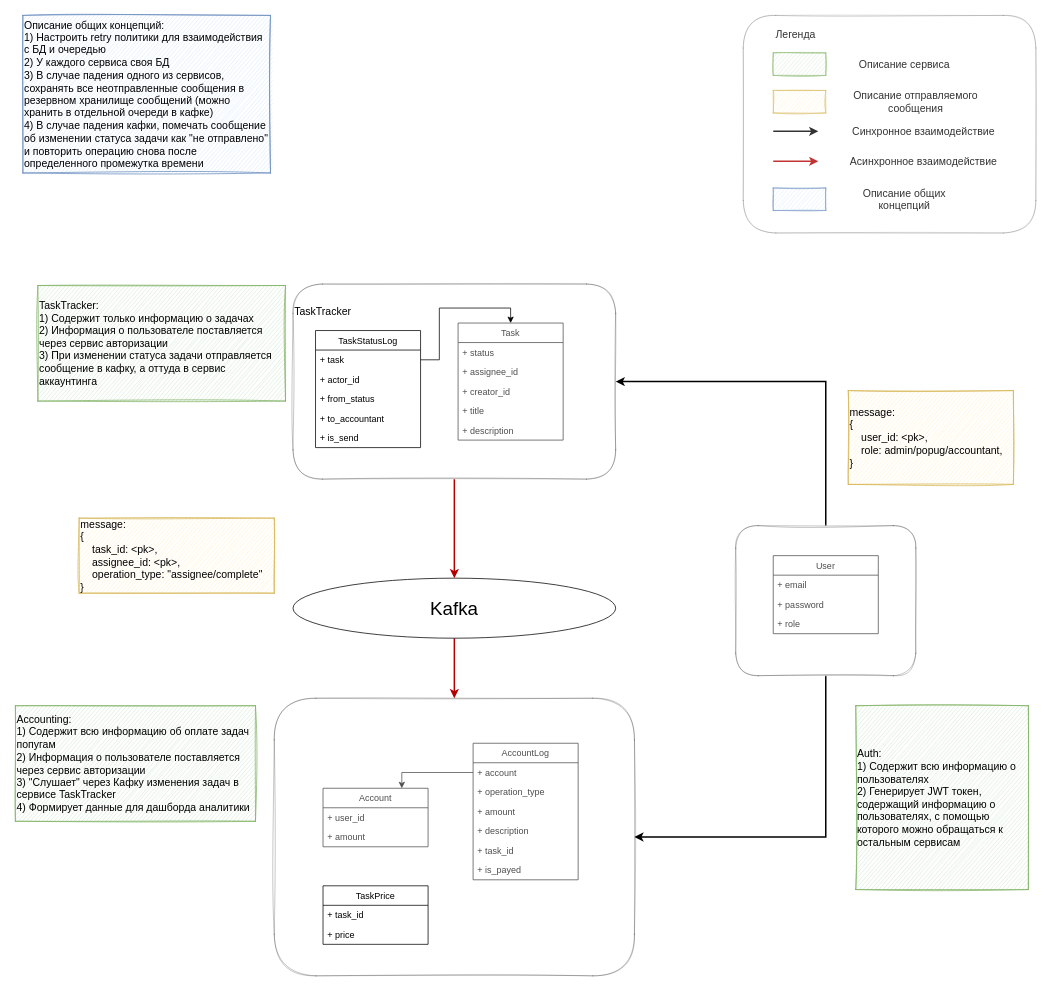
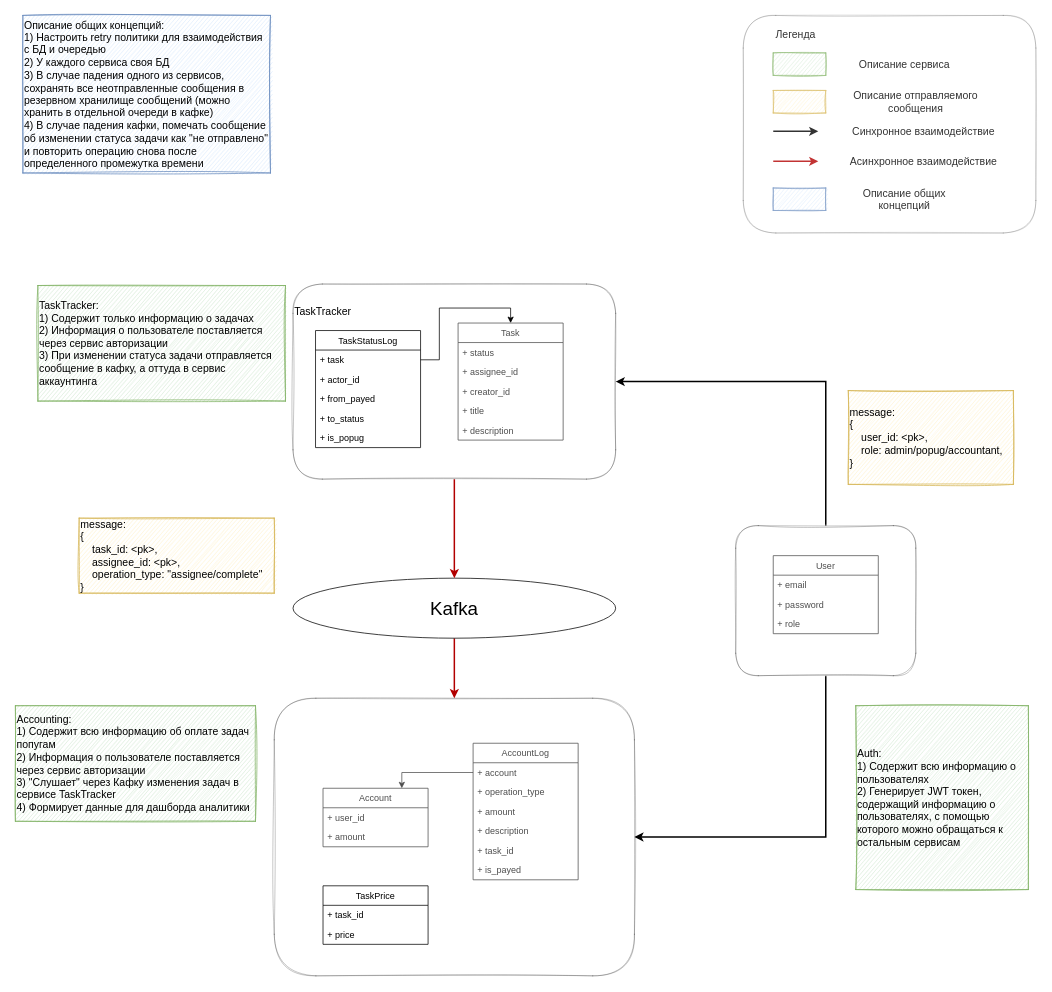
- <mxCell id="52" value="+ from_status" style="text;strokeColor=none;fillColor=none;align=left;verticalAlign=top;spacingLeft=4;spacingRight=4;overflow=hidden;rotatable=0;points=[[0,0.5],[1,0.5]];portConstraint=eastwest;" vertex="1" parent="49"><mxGeometry y="78" width="140" height="26" as="geometry" /></mxCell>
+ <mxCell id="52" value="+ from_payed" style="text;strokeColor=none;fillColor=none;align=left;verticalAlign=top;spacingLeft=4;spacingRight=4;overflow=hidden;rotatable=0;points=[[0,0.5],[1,0.5]];portConstraint=eastwest;" vertex="1" parent="49"><mxGeometry y="78" width="140" height="26" as="geometry" /></mxCell>
- <mxCell id="53" value="+ to_accountant" style="text;strokeColor=none;fillColor=none;align=left;verticalAlign=top;spacingLeft=4;spacingRight=4;overflow=hidden;rotatable=0;points=[[0,0.5],[1,0.5]];portConstraint=eastwest;" vertex="1" parent="49"><mxGeometry y="104" width="140" height="26" as="geometry" /></mxCell>
+ <mxCell id="53" value="+ to_status" style="text;strokeColor=none;fillColor=none;align=left;verticalAlign=top;spacingLeft=4;spacingRight=4;overflow=hidden;rotatable=0;points=[[0,0.5],[1,0.5]];portConstraint=eastwest;" vertex="1" parent="49"><mxGeometry y="104" width="140" height="26" as="geometry" /></mxCell>
- <mxCell id="54" value="+ is_send" style="text;strokeColor=none;fillColor=none;align=left;verticalAlign=top;spacingLeft=4;spacingRight=4;overflow=hidden;rotatable=0;points=[[0,0.5],[1,0.5]];portConstraint=eastwest;" vertex="1" parent="49"><mxGeometry y="130" width="140" height="26" as="geometry" /></mxCell>
+ <mxCell id="54" value="+ is_popug" style="text;strokeColor=none;fillColor=none;align=left;verticalAlign=top;spacingLeft=4;spacingRight=4;overflow=hidden;rotatable=0;points=[[0,0.5],[1,0.5]];portConstraint=eastwest;" vertex="1" parent="49"><mxGeometry y="130" width="140" height="26" as="geometry" /></mxCell>
